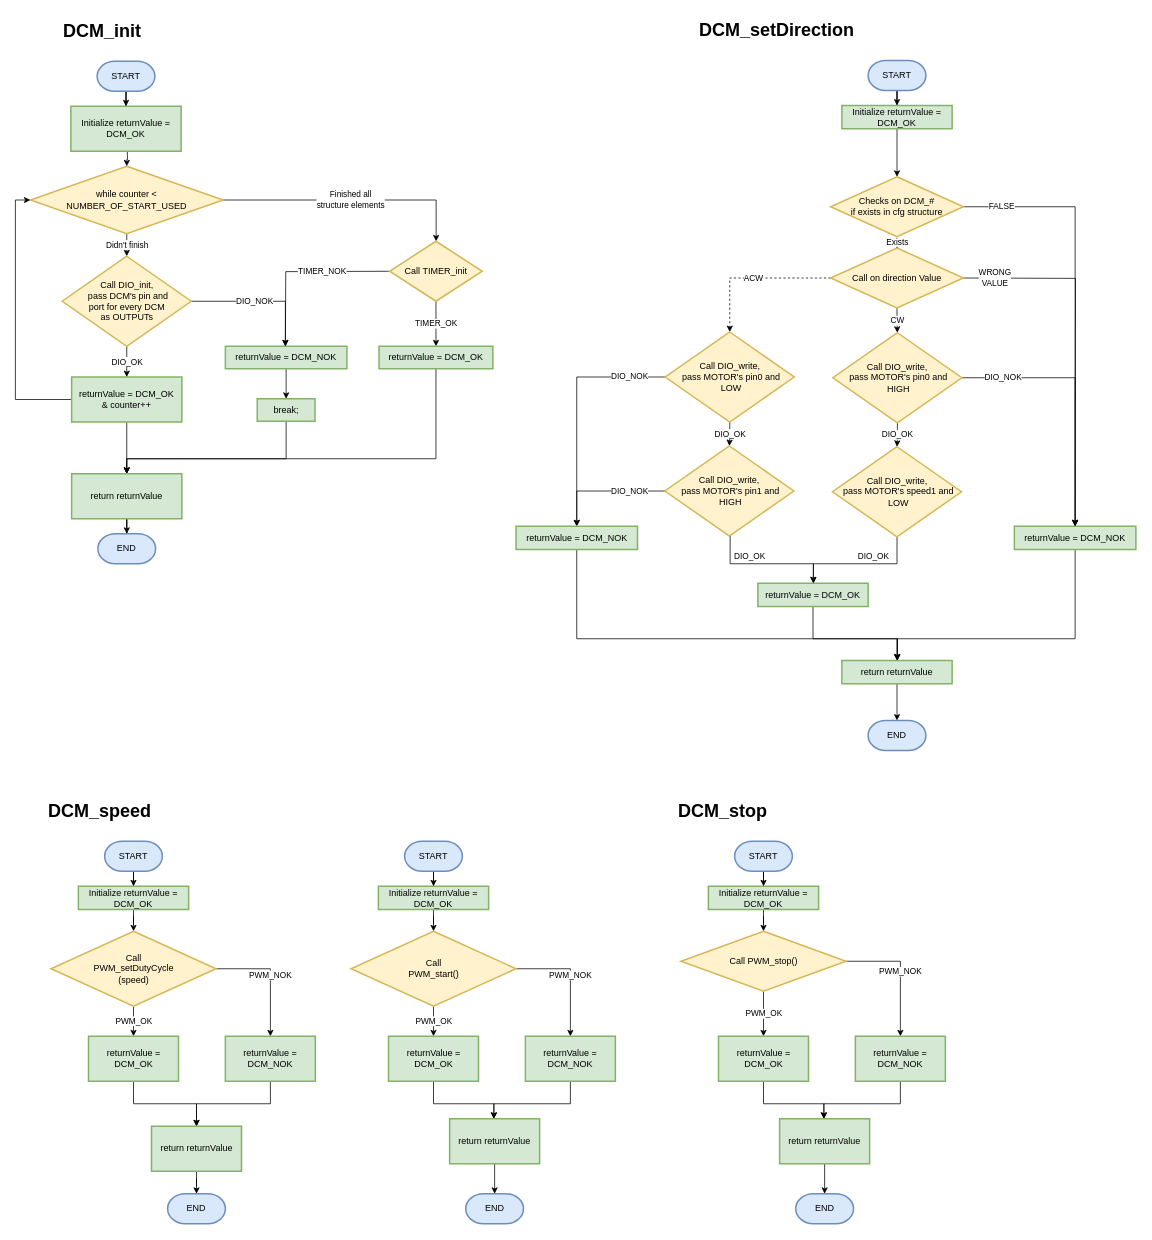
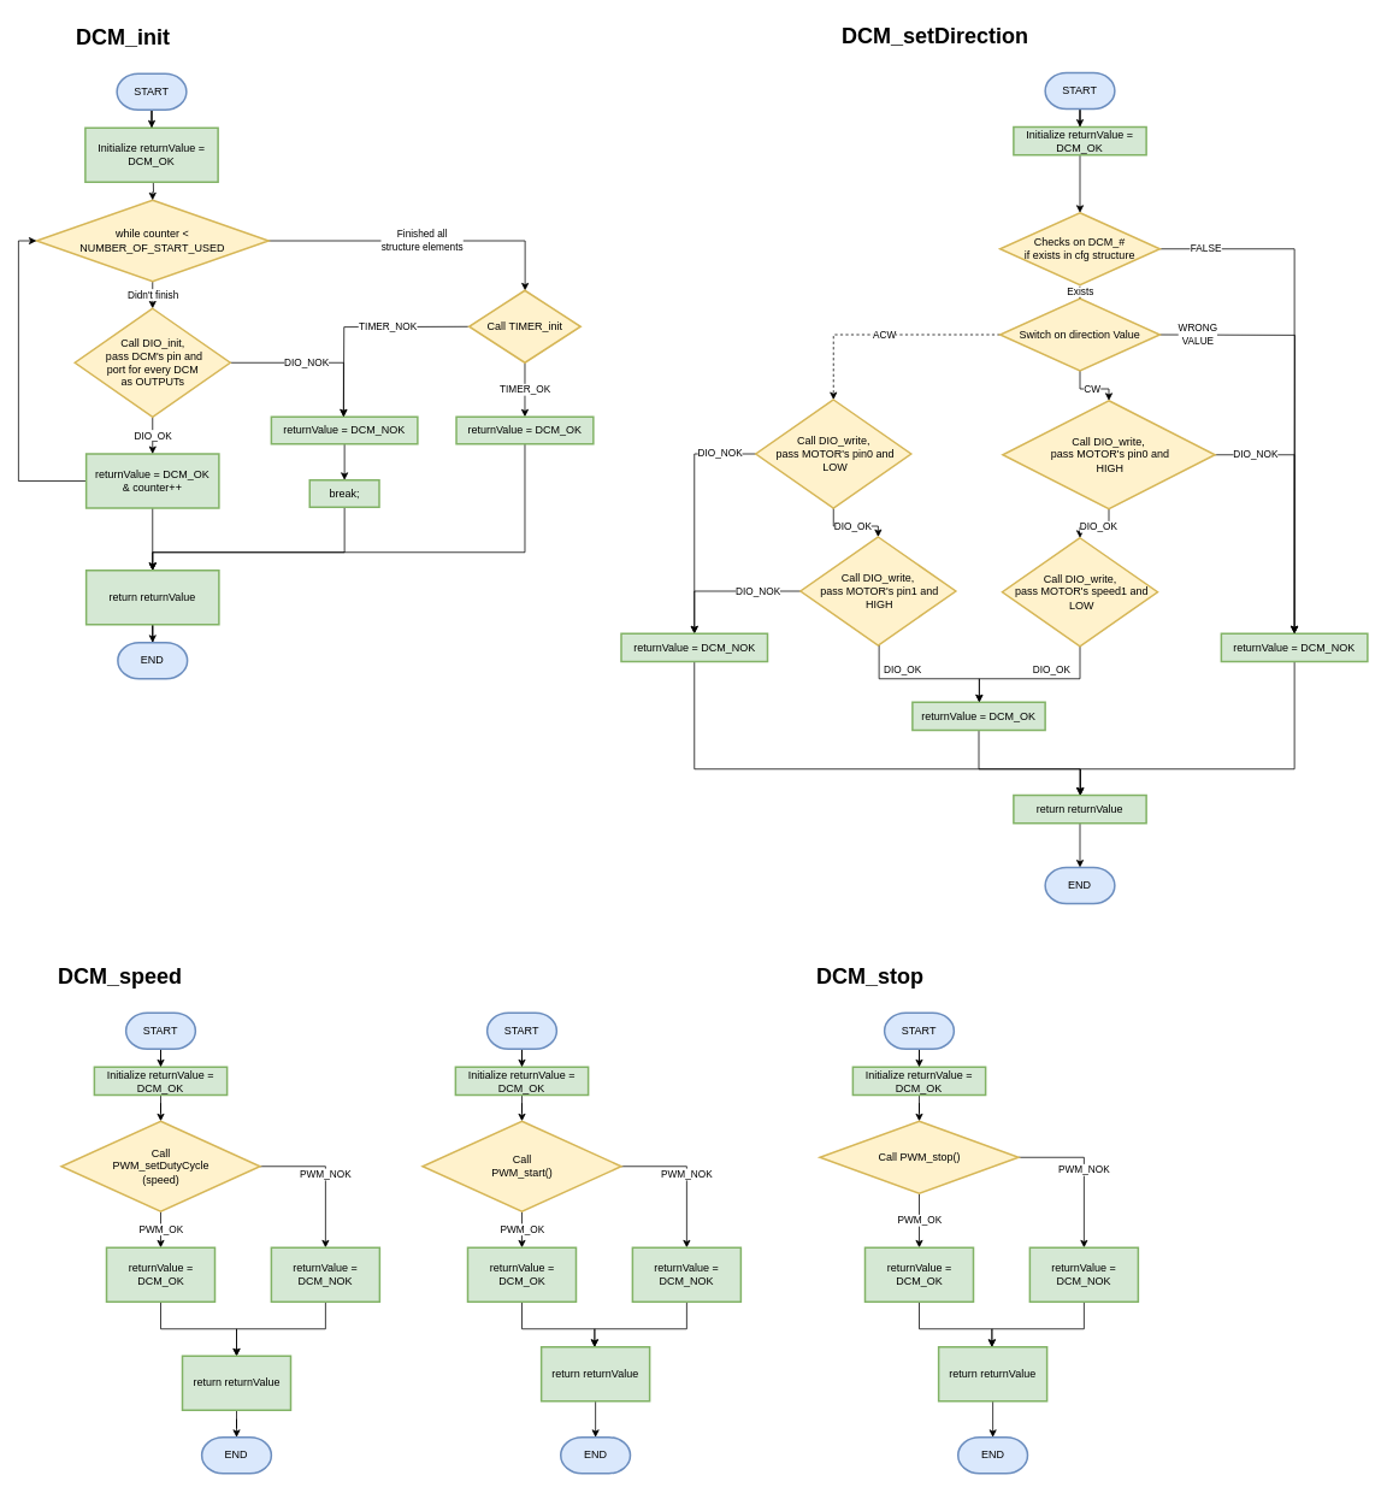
- <mxCell id="49" value="Call on direction Value" style="rhombus;whiteSpace=wrap;html=1;fillColor=#fff2cc;strokeColor=#d6b656;strokeWidth=2;fontFamily=Helvetica;" parent="1" vertex="1"><mxGeometry x="1107" y="330" width="177" height="80" as="geometry" /></mxCell>
+ <mxCell id="49" value="Switch on direction Value" style="rhombus;whiteSpace=wrap;html=1;fillColor=#fff2cc;strokeColor=#d6b656;strokeWidth=2;fontFamily=Helvetica;" parent="1" vertex="1"><mxGeometry x="1107" y="330" width="177" height="80" as="geometry" /></mxCell>
- <mxCell id="54" value="Call DIO_write,&lt;br&gt;&amp;nbsp;pass MOTOR's pin0 and&lt;br&gt;&amp;nbsp;LOW" style="rhombus;whiteSpace=wrap;html=1;fillColor=#fff2cc;strokeColor=#d6b656;strokeWidth=2;" parent="1" vertex="1"><mxGeometry x="886.5" y="442" width="172" height="120" as="geometry" /></mxCell>
+ <mxCell id="54" value="Call DIO_write,&lt;br&gt;&amp;nbsp;pass MOTOR's pin0 and&lt;br&gt;&amp;nbsp;LOW" style="rhombus;whiteSpace=wrap;html=1;fillColor=#fff2cc;strokeColor=#d6b656;strokeWidth=2;" parent="1" vertex="1"><mxGeometry x="836.5" y="442" width="172" height="120" as="geometry" /></mxCell>
- <mxCell id="45" value="Call DIO_write,&lt;br&gt;&amp;nbsp;pass MOTOR's pin0 and&lt;br&gt;&amp;nbsp;HIGH" style="rhombus;whiteSpace=wrap;html=1;fillColor=#fff2cc;strokeColor=#d6b656;strokeWidth=2;" parent="1" vertex="1"><mxGeometry x="1110" y="443" width="172" height="120" as="geometry" /></mxCell>
+ <mxCell id="45" value="Call DIO_write,&lt;br&gt;&amp;nbsp;pass MOTOR's pin0 and&lt;br&gt;&amp;nbsp;HIGH" style="rhombus;whiteSpace=wrap;html=1;fillColor=#fff2cc;strokeColor=#d6b656;strokeWidth=2;" parent="1" vertex="1"><mxGeometry x="1110" y="443" width="235" height="120" as="geometry" /></mxCell>
